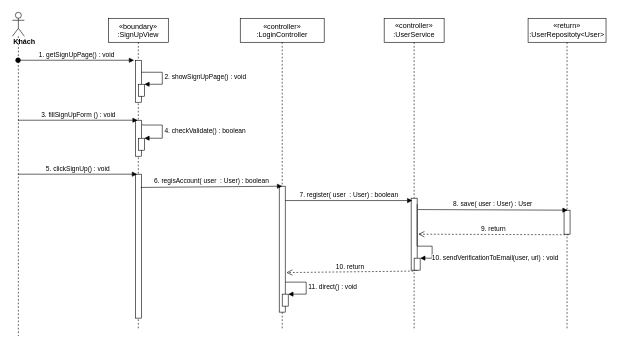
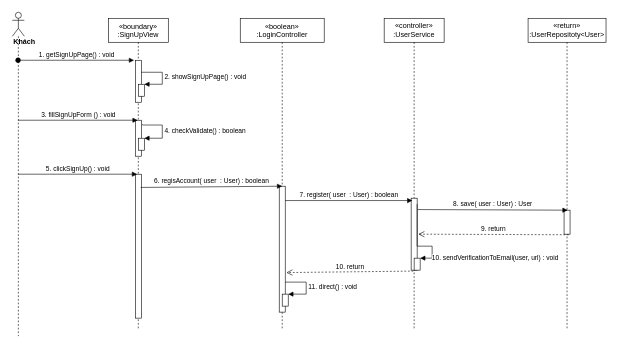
- <mxCell id="10" value="«controller»&#10;:LoginController" style="shape=umlLifeline;perimeter=lifelinePerimeter;container=1;collapsible=0;recursiveResize=0;rounded=0;shadow=0;strokeWidth=1;" parent="1" vertex="1"><mxGeometry x="400" y="30" width="140" height="520" as="geometry" /></mxCell>
+ <mxCell id="10" value="«boolean»&#10;:LoginController" style="shape=umlLifeline;perimeter=lifelinePerimeter;container=1;collapsible=0;recursiveResize=0;rounded=0;shadow=0;strokeWidth=1;" parent="1" vertex="1"><mxGeometry x="400" y="30" width="140" height="520" as="geometry" /></mxCell>
